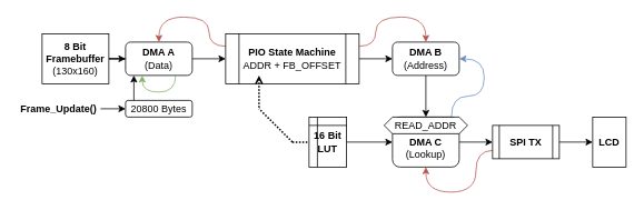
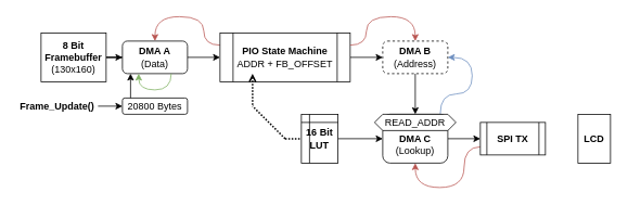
- <mxCell id="12" value="&lt;b&gt;DMA B&lt;br&gt;&lt;/b&gt;(Address)" style="rounded=1;whiteSpace=wrap;html=1;" parent="1" vertex="1"><mxGeometry x="470" y="50" width="80" height="40" as="geometry" /></mxCell>
+ <mxCell id="12" value="&lt;b&gt;DMA B&lt;br&gt;&lt;/b&gt;(Address)" style="rounded=1;whiteSpace=wrap;html=1;dashed=1;" parent="1" vertex="1"><mxGeometry x="470" y="50" width="80" height="40" as="geometry" /></mxCell>
- <mxCell id="24" style="edgeStyle=orthogonalEdgeStyle;rounded=0;orthogonalLoop=1;jettySize=auto;html=1;exitX=1;exitY=0.5;exitDx=0;exitDy=0;entryX=0;entryY=0.5;entryDx=0;entryDy=0;" parent="1" source="25" target="28" edge="1"><mxGeometry relative="1" as="geometry" /></mxCell>
